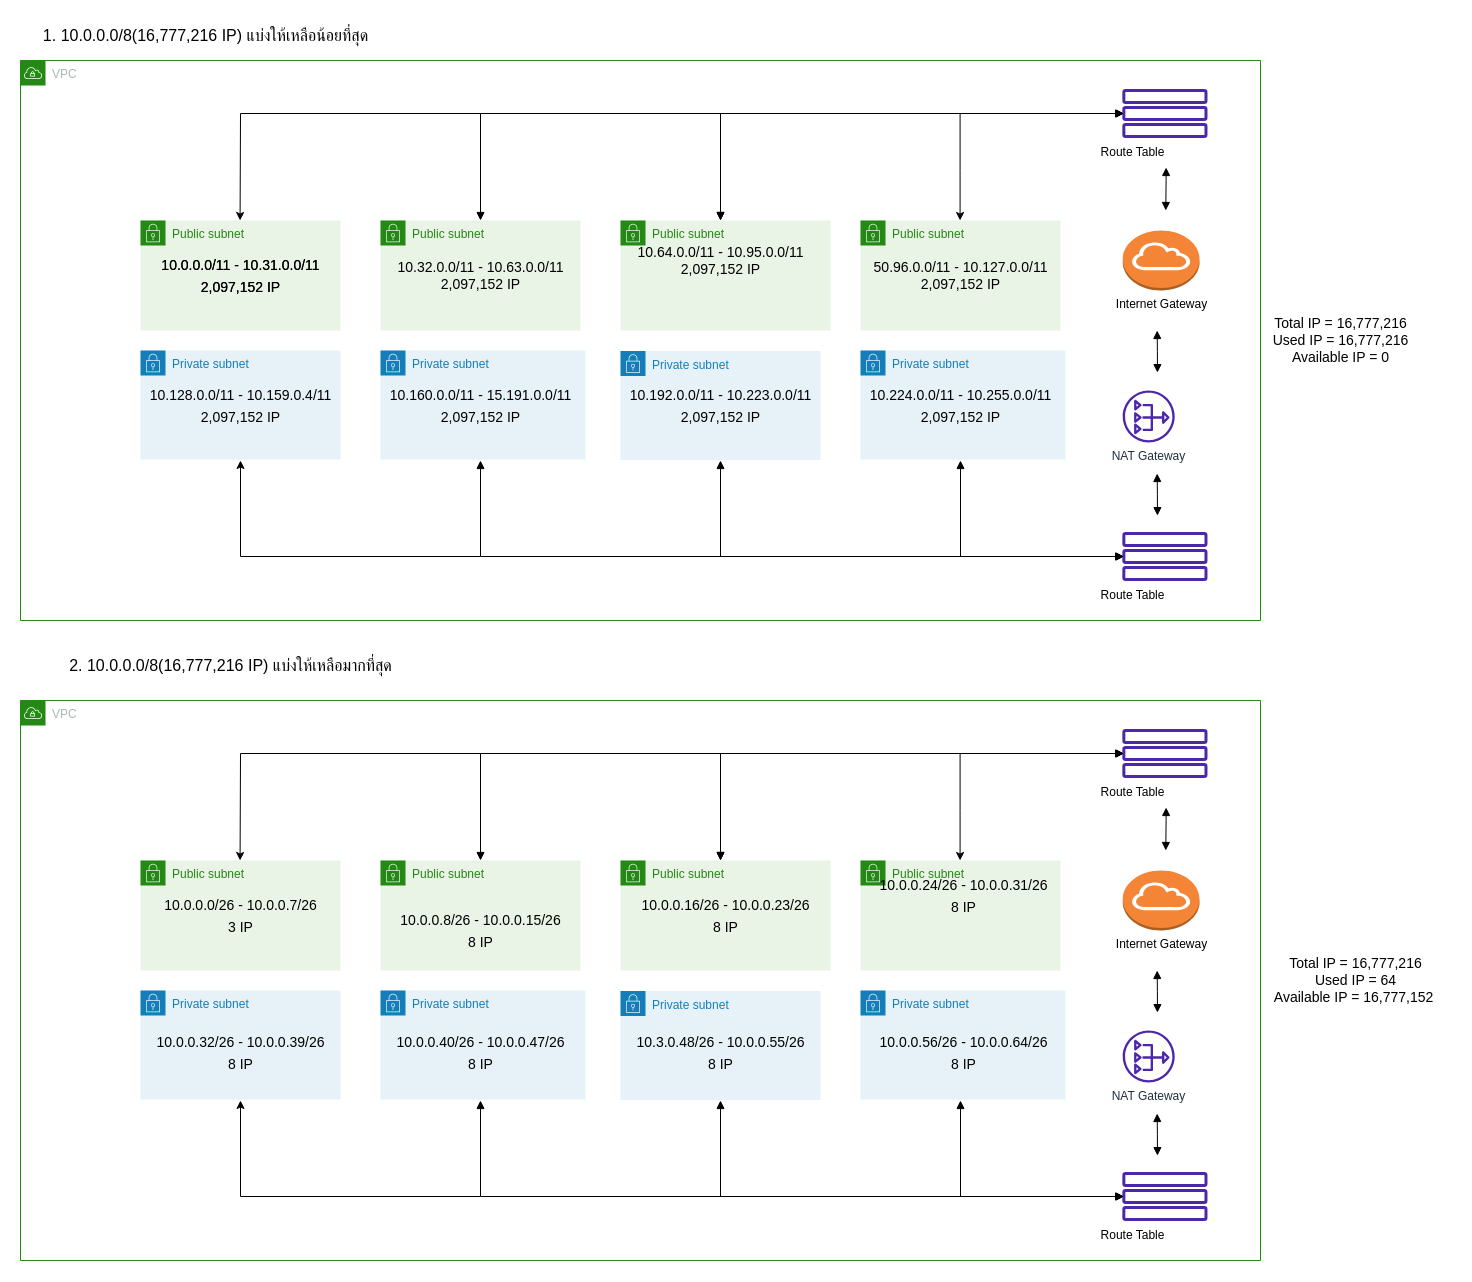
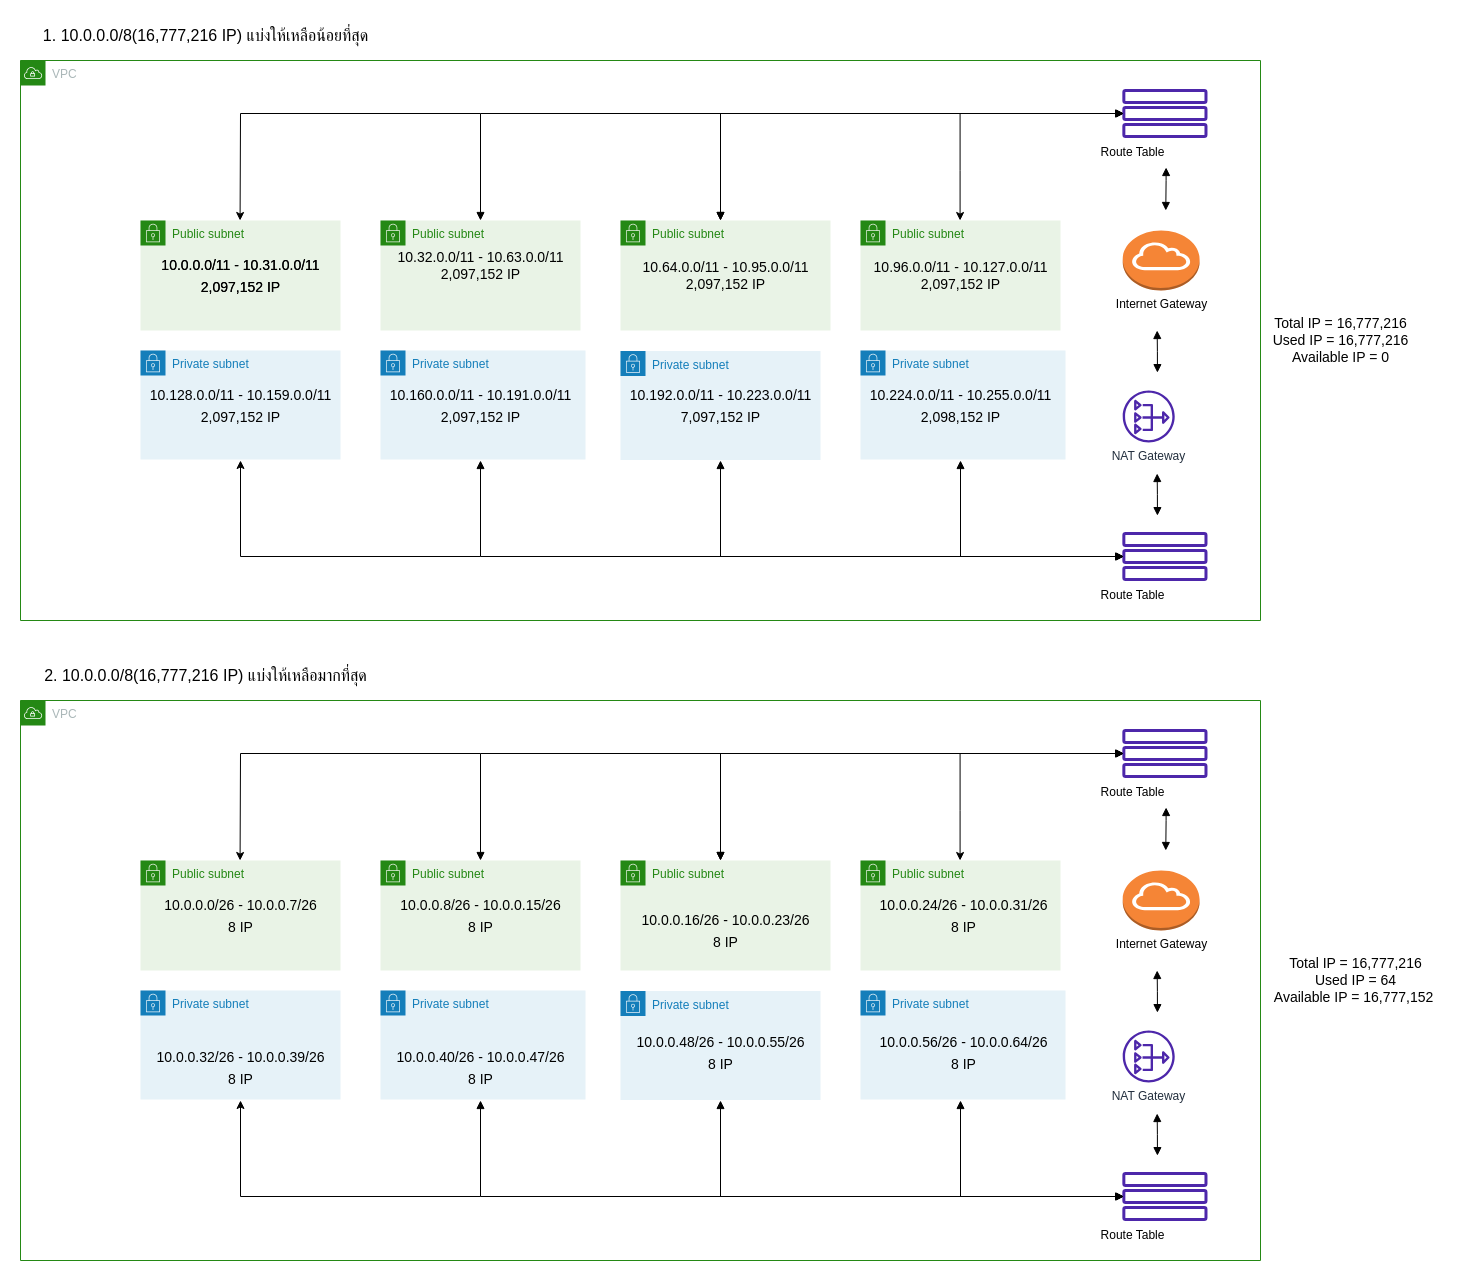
- <mxCell id="27" value="10.64.0.0/11 - 10.95.0.0/11&lt;br style=&quot;border-color: var(--border-color);&quot;&gt;2,097,152 IP" style="text;html=1;align=center;verticalAlign=middle;resizable=0;points=[];autosize=1;strokeColor=none;fillColor=none;fontSize=14;" vertex="1" parent="26"><mxGeometry x="5" y="15" width="190" height="50" as="geometry" /></mxCell>
+ <mxCell id="27" value="10.64.0.0/11 - 10.95.0.0/11&lt;br style=&quot;border-color: var(--border-color);&quot;&gt;2,097,152 IP" style="text;html=1;align=center;verticalAlign=middle;resizable=0;points=[];autosize=1;strokeColor=none;fillColor=none;fontSize=14;" vertex="1" parent="26"><mxGeometry x="10" y="30" width="190" height="50" as="geometry" /></mxCell>
- <mxCell id="30" value="10.32.0.0/11 - 10.63.0.0/11&lt;br style=&quot;border-color: var(--border-color);&quot;&gt;2,097,152 IP" style="text;html=1;align=center;verticalAlign=middle;resizable=0;points=[];autosize=1;strokeColor=none;fillColor=none;fontSize=14;" vertex="1" parent="29"><mxGeometry x="5" y="30" width="190" height="50" as="geometry" /></mxCell>
+ <mxCell id="30" value="10.32.0.0/11 - 10.63.0.0/11&lt;br style=&quot;border-color: var(--border-color);&quot;&gt;2,097,152 IP" style="text;html=1;align=center;verticalAlign=middle;resizable=0;points=[];autosize=1;strokeColor=none;fillColor=none;fontSize=14;" vertex="1" parent="29"><mxGeometry x="5" y="20" width="190" height="50" as="geometry" /></mxCell>
- <mxCell id="23" value="50.96.0.0/11 - 10.127.0.0/11&lt;br style=&quot;border-color: var(--border-color);&quot;&gt;2,097,152 IP" style="text;html=1;align=center;verticalAlign=middle;resizable=0;points=[];autosize=1;strokeColor=none;fillColor=none;fontSize=14;" vertex="1" parent="21"><mxGeometry y="30" width="200" height="50" as="geometry" /></mxCell>
+ <mxCell id="23" value="10.96.0.0/11 - 10.127.0.0/11&lt;br style=&quot;border-color: var(--border-color);&quot;&gt;2,097,152 IP" style="text;html=1;align=center;verticalAlign=middle;resizable=0;points=[];autosize=1;strokeColor=none;fillColor=none;fontSize=14;" vertex="1" parent="21"><mxGeometry y="30" width="200" height="50" as="geometry" /></mxCell>
- <mxCell id="46" value="&lt;font style=&quot;font-size: 14px;&quot;&gt;10.128.0.0/11 - 10.159.0.4/11&lt;br&gt;2,097,152 IP&lt;br&gt;&lt;/font&gt;" style="text;html=1;align=center;verticalAlign=middle;resizable=0;points=[];autosize=1;strokeColor=none;fillColor=none;fontSize=18;" vertex="1" parent="10"><mxGeometry x="115" y="314.5" width="210" height="60" as="geometry" /></mxCell>
+ <mxCell id="46" value="&lt;font style=&quot;font-size: 14px;&quot;&gt;10.128.0.0/11 - 10.159.0.0/11&lt;br&gt;2,097,152 IP&lt;br&gt;&lt;/font&gt;" style="text;html=1;align=center;verticalAlign=middle;resizable=0;points=[];autosize=1;strokeColor=none;fillColor=none;fontSize=18;" vertex="1" parent="10"><mxGeometry x="115" y="314.5" width="210" height="60" as="geometry" /></mxCell>
- <mxCell id="32" value="&lt;font style=&quot;font-size: 14px;&quot;&gt;10.160.0.0/11 - 15.191.0.0/11&lt;br&gt;2,097,152 IP&lt;br&gt;&lt;/font&gt;" style="text;html=1;align=center;verticalAlign=middle;resizable=0;points=[];autosize=1;strokeColor=none;fillColor=none;fontSize=18;" vertex="1" parent="31"><mxGeometry x="-5" y="24.5" width="210" height="60" as="geometry" /></mxCell>
+ <mxCell id="32" value="&lt;font style=&quot;font-size: 14px;&quot;&gt;10.160.0.0/11 - 10.191.0.0/11&lt;br&gt;2,097,152 IP&lt;br&gt;&lt;/font&gt;" style="text;html=1;align=center;verticalAlign=middle;resizable=0;points=[];autosize=1;strokeColor=none;fillColor=none;fontSize=18;" vertex="1" parent="31"><mxGeometry x="-5" y="24.5" width="210" height="60" as="geometry" /></mxCell>
- <mxCell id="47" value="&lt;font style=&quot;font-size: 14px;&quot;&gt;10.192.0.0/11 - 10.223.0.0/11&lt;br&gt;2,097,152 IP&lt;br&gt;&lt;/font&gt;" style="text;html=1;align=center;verticalAlign=middle;resizable=0;points=[];autosize=1;strokeColor=none;fillColor=none;fontSize=18;" vertex="1" parent="10"><mxGeometry x="595" y="314.5" width="210" height="60" as="geometry" /></mxCell>
+ <mxCell id="47" value="&lt;font style=&quot;font-size: 14px;&quot;&gt;10.192.0.0/11 - 10.223.0.0/11&lt;br&gt;7,097,152 IP&lt;br&gt;&lt;/font&gt;" style="text;html=1;align=center;verticalAlign=middle;resizable=0;points=[];autosize=1;strokeColor=none;fillColor=none;fontSize=18;" vertex="1" parent="10"><mxGeometry x="595" y="314.5" width="210" height="60" as="geometry" /></mxCell>
- <mxCell id="40" value="&lt;font style=&quot;font-size: 14px;&quot;&gt;10.224.0.0/11 - 10.255.0.0/11&lt;br&gt;2,097,152 IP&lt;br&gt;&lt;/font&gt;" style="text;html=1;align=center;verticalAlign=middle;resizable=0;points=[];autosize=1;strokeColor=none;fillColor=none;fontSize=18;" vertex="1" parent="39"><mxGeometry x="-5" y="25" width="210" height="60" as="geometry" /></mxCell>
+ <mxCell id="40" value="&lt;font style=&quot;font-size: 14px;&quot;&gt;10.224.0.0/11 - 10.255.0.0/11&lt;br&gt;2,098,152 IP&lt;br&gt;&lt;/font&gt;" style="text;html=1;align=center;verticalAlign=middle;resizable=0;points=[];autosize=1;strokeColor=none;fillColor=none;fontSize=18;" vertex="1" parent="39"><mxGeometry x="-5" y="25" width="210" height="60" as="geometry" /></mxCell>
- <mxCell id="109" value="&lt;font size=&quot;3&quot;&gt;2. 10.0.0.0/8(16,777,216 IP) แบ่งให้เหลือมากที่สุด&lt;/font&gt;" style="text;html=1;align=center;verticalAlign=middle;resizable=0;points=[];autosize=1;strokeColor=none;fillColor=none;" vertex="1" parent="1"><mxGeometry x="45" y="650" width="370" height="30" as="geometry" /></mxCell>
+ <mxCell id="109" value="&lt;font size=&quot;3&quot;&gt;2. 10.0.0.0/8(16,777,216 IP) แบ่งให้เหลือมากที่สุด&lt;/font&gt;" style="text;html=1;align=center;verticalAlign=middle;resizable=0;points=[];autosize=1;strokeColor=none;fillColor=none;" vertex="1" parent="1"><mxGeometry x="20" y="660" width="370" height="30" as="geometry" /></mxCell>
- <mxCell id="76" value="&lt;font style=&quot;font-size: 14px;&quot;&gt;10.0.0.24/26 - 10.0.0.31/26&lt;br&gt;8 IP&lt;br&gt;&lt;/font&gt;" style="text;html=1;align=center;verticalAlign=middle;resizable=0;points=[];autosize=1;strokeColor=none;fillColor=none;fontSize=18;" vertex="1" parent="75"><mxGeometry x="7.5" y="5" width="190" height="60" as="geometry" /></mxCell>
+ <mxCell id="76" value="&lt;font style=&quot;font-size: 14px;&quot;&gt;10.0.0.24/26 - 10.0.0.31/26&lt;br&gt;8 IP&lt;br&gt;&lt;/font&gt;" style="text;html=1;align=center;verticalAlign=middle;resizable=0;points=[];autosize=1;strokeColor=none;fillColor=none;fontSize=18;" vertex="1" parent="75"><mxGeometry x="7.5" y="25" width="190" height="60" as="geometry" /></mxCell>
- <mxCell id="87" value="&lt;font style=&quot;font-size: 14px;&quot;&gt;10.0.0.0/26 - 10.0.0.7/26&lt;br&gt;3 IP&lt;br&gt;&lt;/font&gt;" style="text;html=1;align=center;verticalAlign=middle;resizable=0;points=[];autosize=1;strokeColor=none;fillColor=none;fontSize=18;" vertex="1" parent="85"><mxGeometry x="10" y="25" width="180" height="60" as="geometry" /></mxCell>
+ <mxCell id="87" value="&lt;font style=&quot;font-size: 14px;&quot;&gt;10.0.0.0/26 - 10.0.0.7/26&lt;br&gt;8 IP&lt;br&gt;&lt;/font&gt;" style="text;html=1;align=center;verticalAlign=middle;resizable=0;points=[];autosize=1;strokeColor=none;fillColor=none;fontSize=18;" vertex="1" parent="85"><mxGeometry x="10" y="25" width="180" height="60" as="geometry" /></mxCell>
- <mxCell id="80" value="&lt;font style=&quot;font-size: 14px;&quot;&gt;10.0.0.16/26 - 10.0.0.23/26&lt;br&gt;8 IP&lt;br&gt;&lt;/font&gt;" style="text;html=1;align=center;verticalAlign=middle;resizable=0;points=[];autosize=1;strokeColor=none;fillColor=none;fontSize=18;" vertex="1" parent="79"><mxGeometry x="10" y="25" width="190" height="60" as="geometry" /></mxCell>
+ <mxCell id="80" value="&lt;font style=&quot;font-size: 14px;&quot;&gt;10.0.0.16/26 - 10.0.0.23/26&lt;br&gt;8 IP&lt;br&gt;&lt;/font&gt;" style="text;html=1;align=center;verticalAlign=middle;resizable=0;points=[];autosize=1;strokeColor=none;fillColor=none;fontSize=18;" vertex="1" parent="79"><mxGeometry x="10" y="40" width="190" height="60" as="geometry" /></mxCell>
- <mxCell id="83" value="&lt;font style=&quot;font-size: 14px;&quot;&gt;10.0.0.8/26 - 10.0.0.15/26&lt;br&gt;8 IP&lt;br&gt;&lt;/font&gt;" style="text;html=1;align=center;verticalAlign=middle;resizable=0;points=[];autosize=1;strokeColor=none;fillColor=none;fontSize=18;" vertex="1" parent="82"><mxGeometry x="10" y="40" width="180" height="60" as="geometry" /></mxCell>
+ <mxCell id="83" value="&lt;font style=&quot;font-size: 14px;&quot;&gt;10.0.0.8/26 - 10.0.0.15/26&lt;br&gt;8 IP&lt;br&gt;&lt;/font&gt;" style="text;html=1;align=center;verticalAlign=middle;resizable=0;points=[];autosize=1;strokeColor=none;fillColor=none;fontSize=18;" vertex="1" parent="82"><mxGeometry x="10" y="25" width="180" height="60" as="geometry" /></mxCell>
- <mxCell id="99" value="&lt;font style=&quot;font-size: 14px;&quot;&gt;10.0.0.32/26 - 10.0.0.39/26&lt;br&gt;8 IP&lt;br&gt;&lt;/font&gt;" style="text;html=1;align=center;verticalAlign=middle;resizable=0;points=[];autosize=1;strokeColor=none;fillColor=none;fontSize=18;" vertex="1" parent="63"><mxGeometry x="125" y="322" width="190" height="60" as="geometry" /></mxCell>
+ <mxCell id="99" value="&lt;font style=&quot;font-size: 14px;&quot;&gt;10.0.0.32/26 - 10.0.0.39/26&lt;br&gt;8 IP&lt;br&gt;&lt;/font&gt;" style="text;html=1;align=center;verticalAlign=middle;resizable=0;points=[];autosize=1;strokeColor=none;fillColor=none;fontSize=18;" vertex="1" parent="63"><mxGeometry x="125" y="337" width="190" height="60" as="geometry" /></mxCell>
- <mxCell id="100" value="&lt;font style=&quot;font-size: 14px;&quot;&gt;10.0.0.40/26 - 10.0.0.47/26&lt;br&gt;8 IP&lt;br&gt;&lt;/font&gt;" style="text;html=1;align=center;verticalAlign=middle;resizable=0;points=[];autosize=1;strokeColor=none;fillColor=none;fontSize=18;" vertex="1" parent="63"><mxGeometry x="365" y="322" width="190" height="60" as="geometry" /></mxCell>
+ <mxCell id="100" value="&lt;font style=&quot;font-size: 14px;&quot;&gt;10.0.0.40/26 - 10.0.0.47/26&lt;br&gt;8 IP&lt;br&gt;&lt;/font&gt;" style="text;html=1;align=center;verticalAlign=middle;resizable=0;points=[];autosize=1;strokeColor=none;fillColor=none;fontSize=18;" vertex="1" parent="63"><mxGeometry x="365" y="337" width="190" height="60" as="geometry" /></mxCell>
- <mxCell id="101" value="&lt;font style=&quot;font-size: 14px;&quot;&gt;10.3.0.48/26 - 10.0.0.55/26&lt;br&gt;8 IP&lt;br&gt;&lt;/font&gt;" style="text;html=1;align=center;verticalAlign=middle;resizable=0;points=[];autosize=1;strokeColor=none;fillColor=none;fontSize=18;" vertex="1" parent="63"><mxGeometry x="605" y="322" width="190" height="60" as="geometry" /></mxCell>
+ <mxCell id="101" value="&lt;font style=&quot;font-size: 14px;&quot;&gt;10.0.0.48/26 - 10.0.0.55/26&lt;br&gt;8 IP&lt;br&gt;&lt;/font&gt;" style="text;html=1;align=center;verticalAlign=middle;resizable=0;points=[];autosize=1;strokeColor=none;fillColor=none;fontSize=18;" vertex="1" parent="63"><mxGeometry x="605" y="322" width="190" height="60" as="geometry" /></mxCell>
